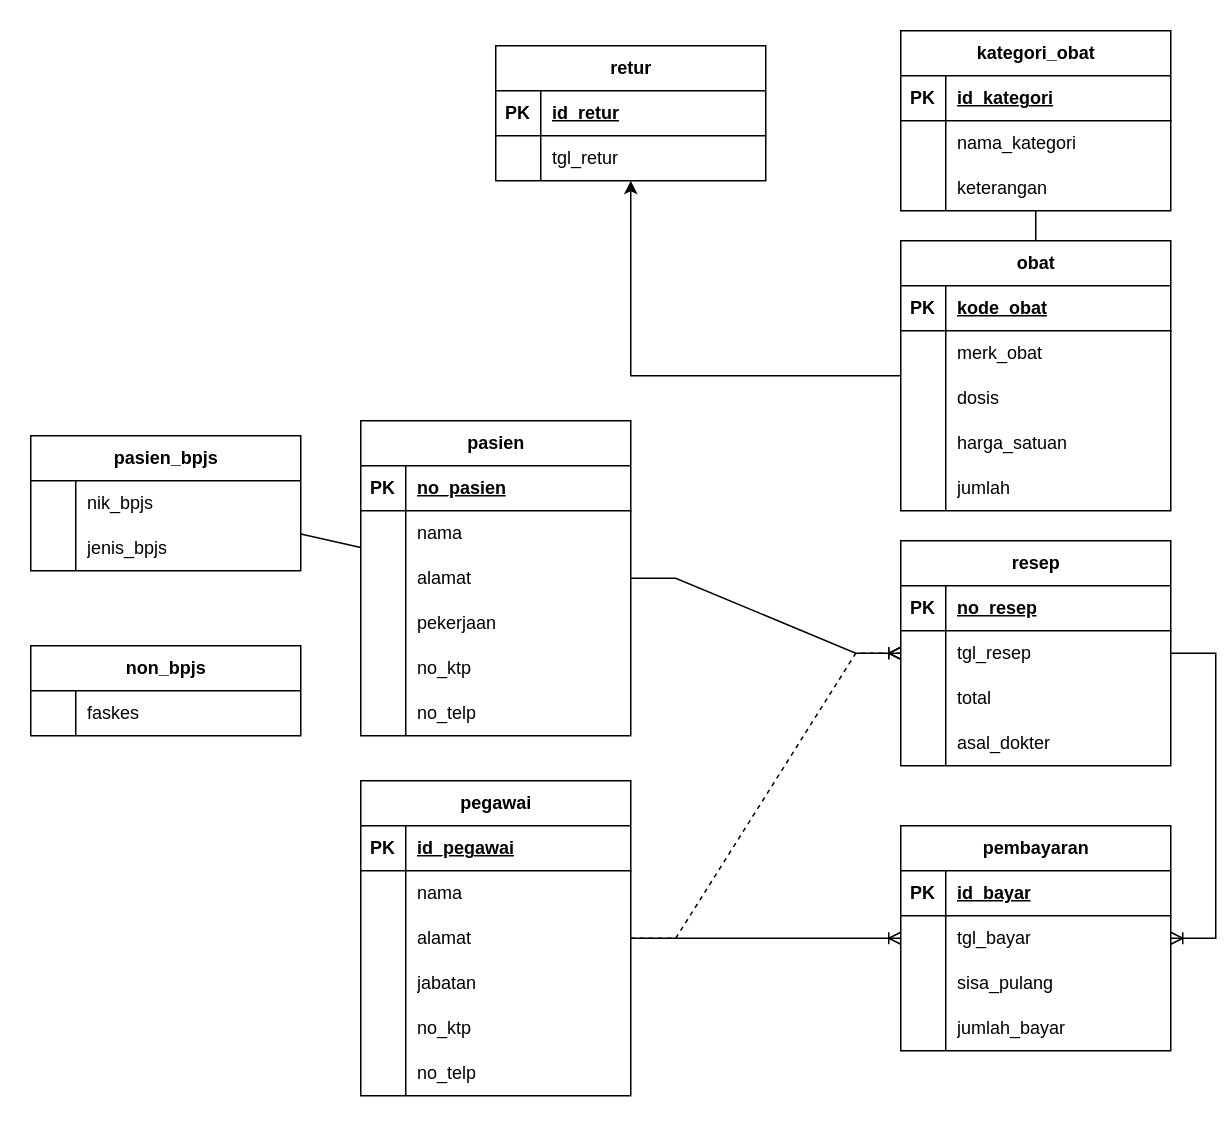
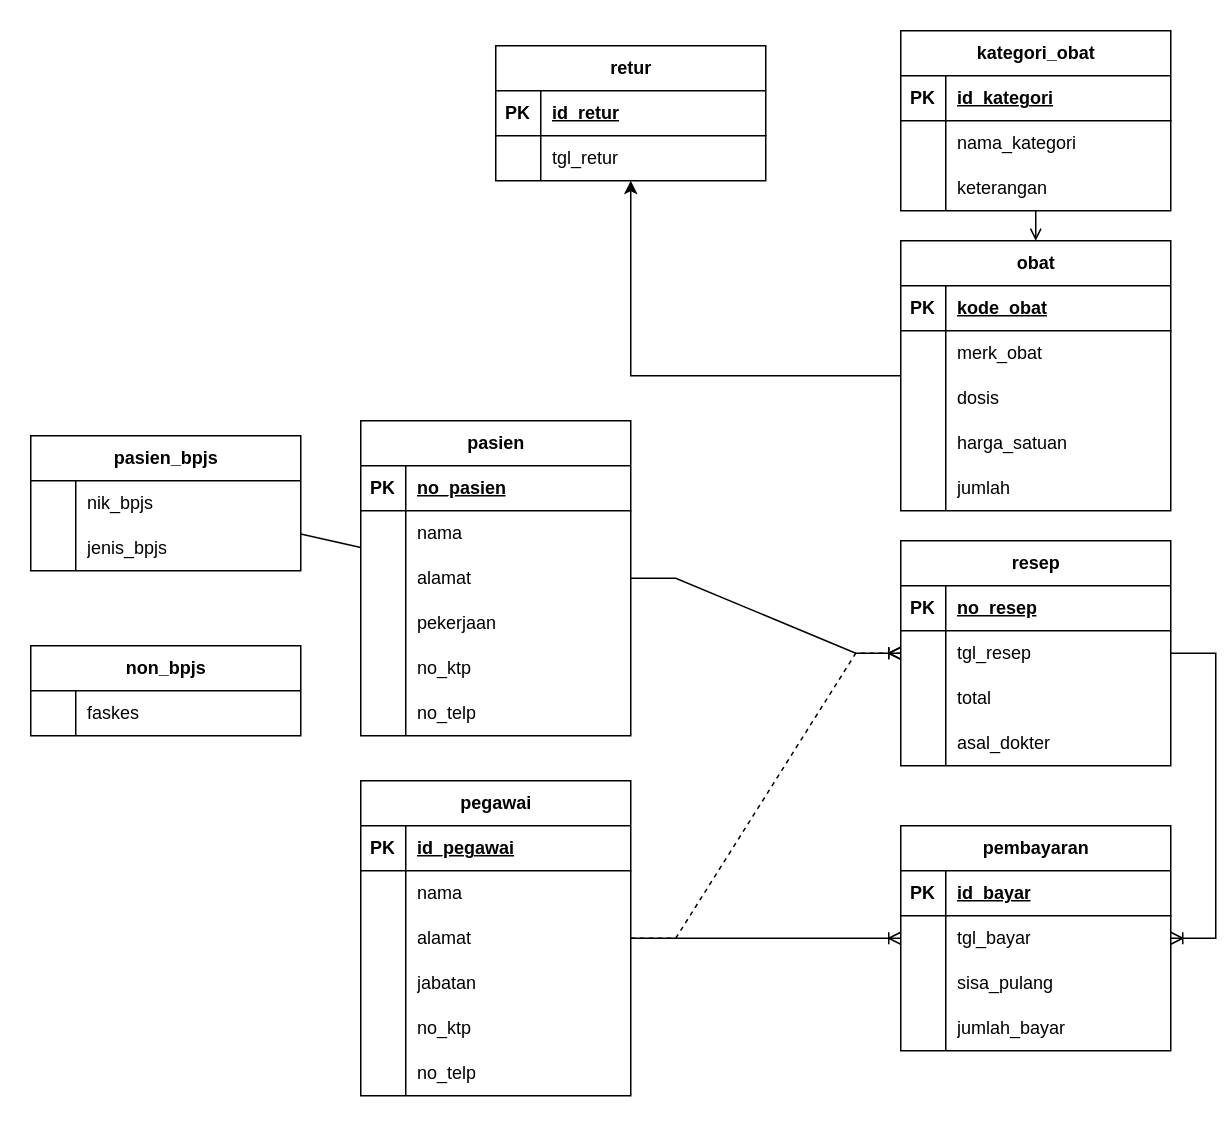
- <mxCell id="79" value="" style="endArrow=none;html=1;rounded=0;" edge="1" parent="1" source="53" target="95"><mxGeometry relative="1" as="geometry"><mxPoint x="230" y="210" as="sourcePoint" /><mxPoint x="390" y="210" as="targetPoint" /></mxGeometry></mxCell>
+ <mxCell id="79" value="" style="endArrow=open;html=1;rounded=0;" edge="1" parent="1" source="53" target="95"><mxGeometry relative="1" as="geometry"><mxPoint x="230" y="210" as="sourcePoint" /><mxPoint x="390" y="210" as="targetPoint" /></mxGeometry></mxCell>
